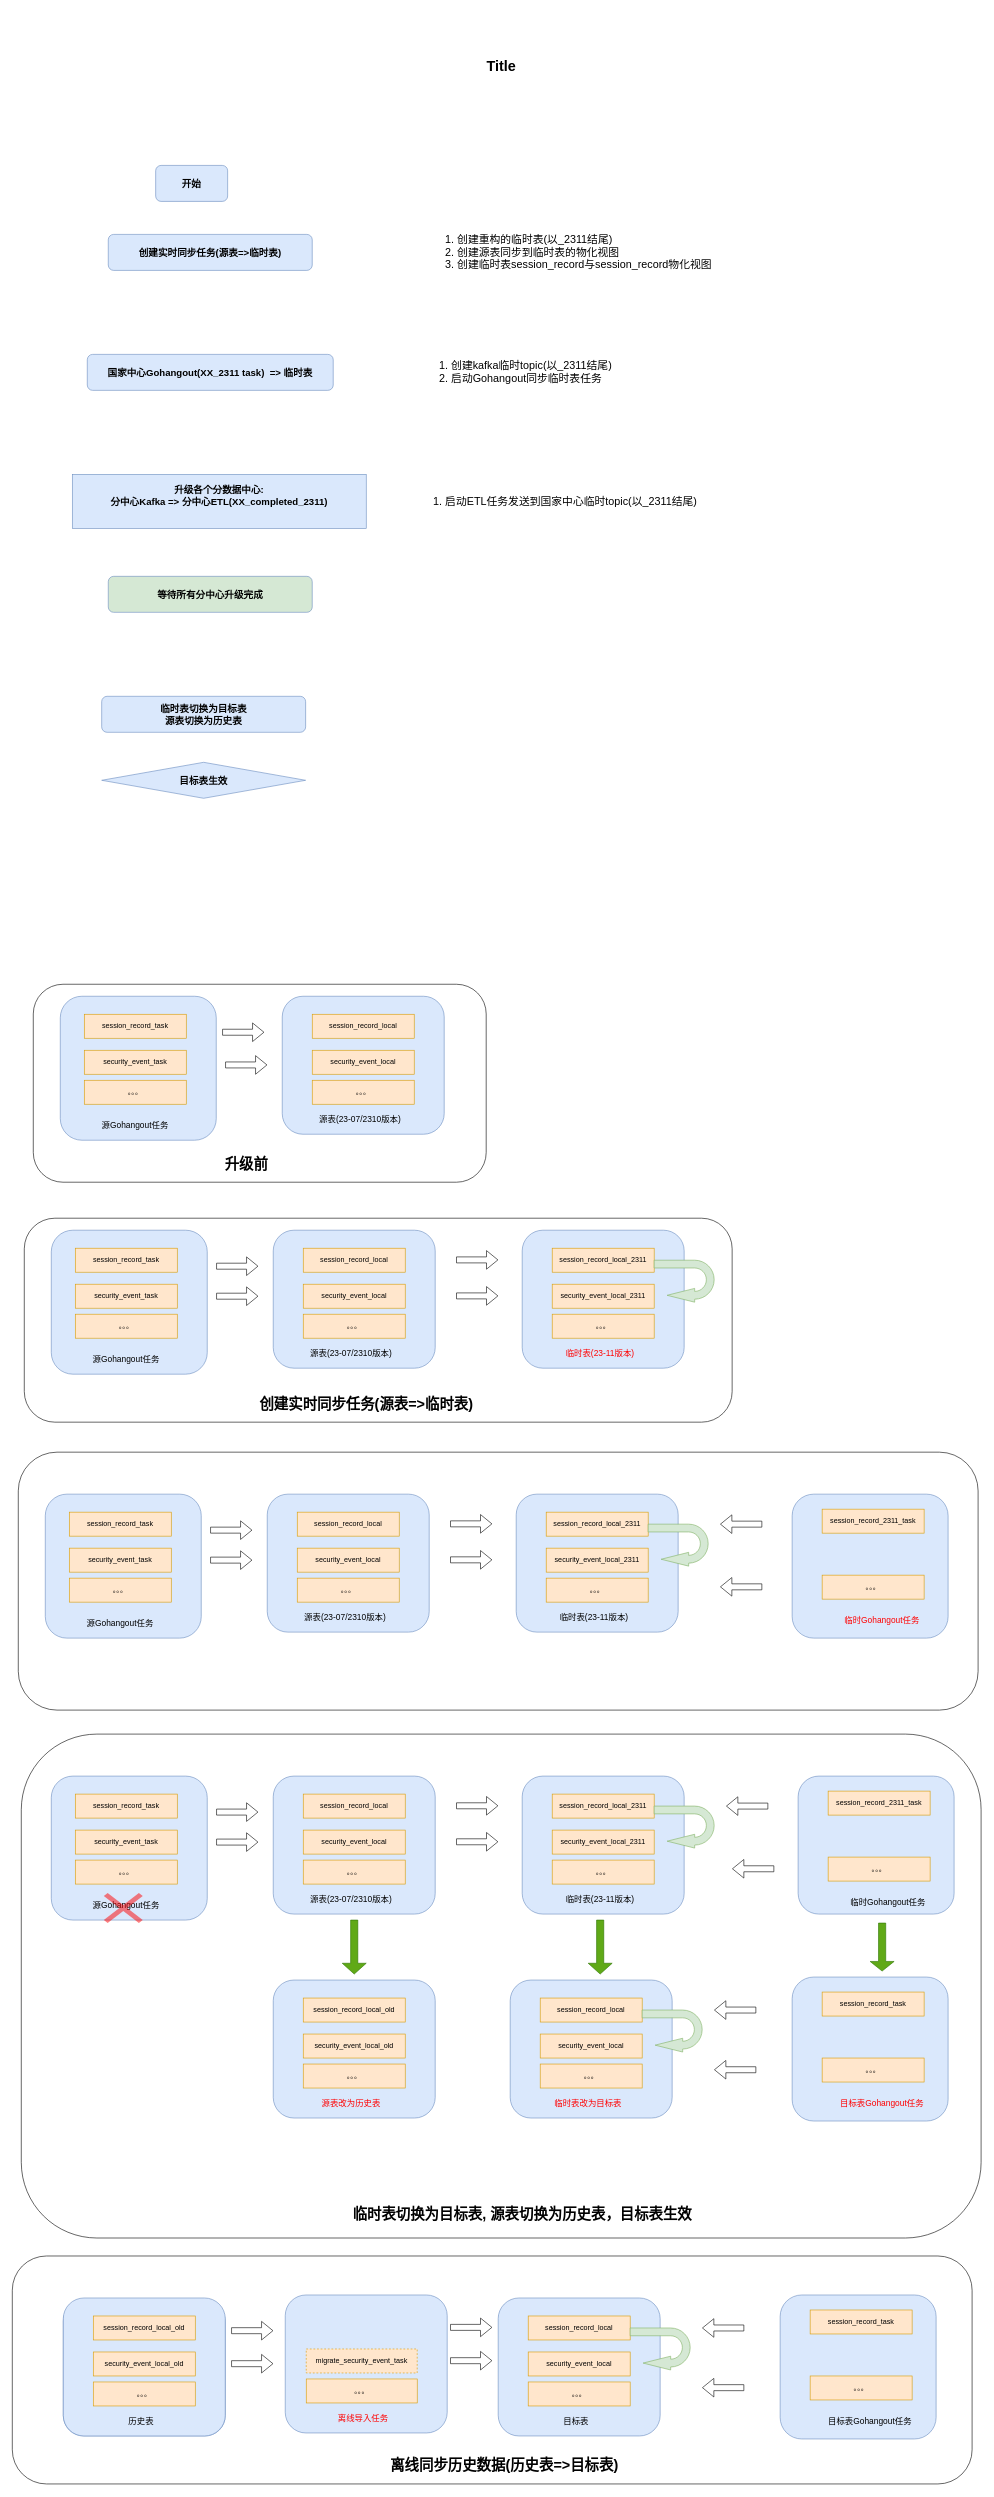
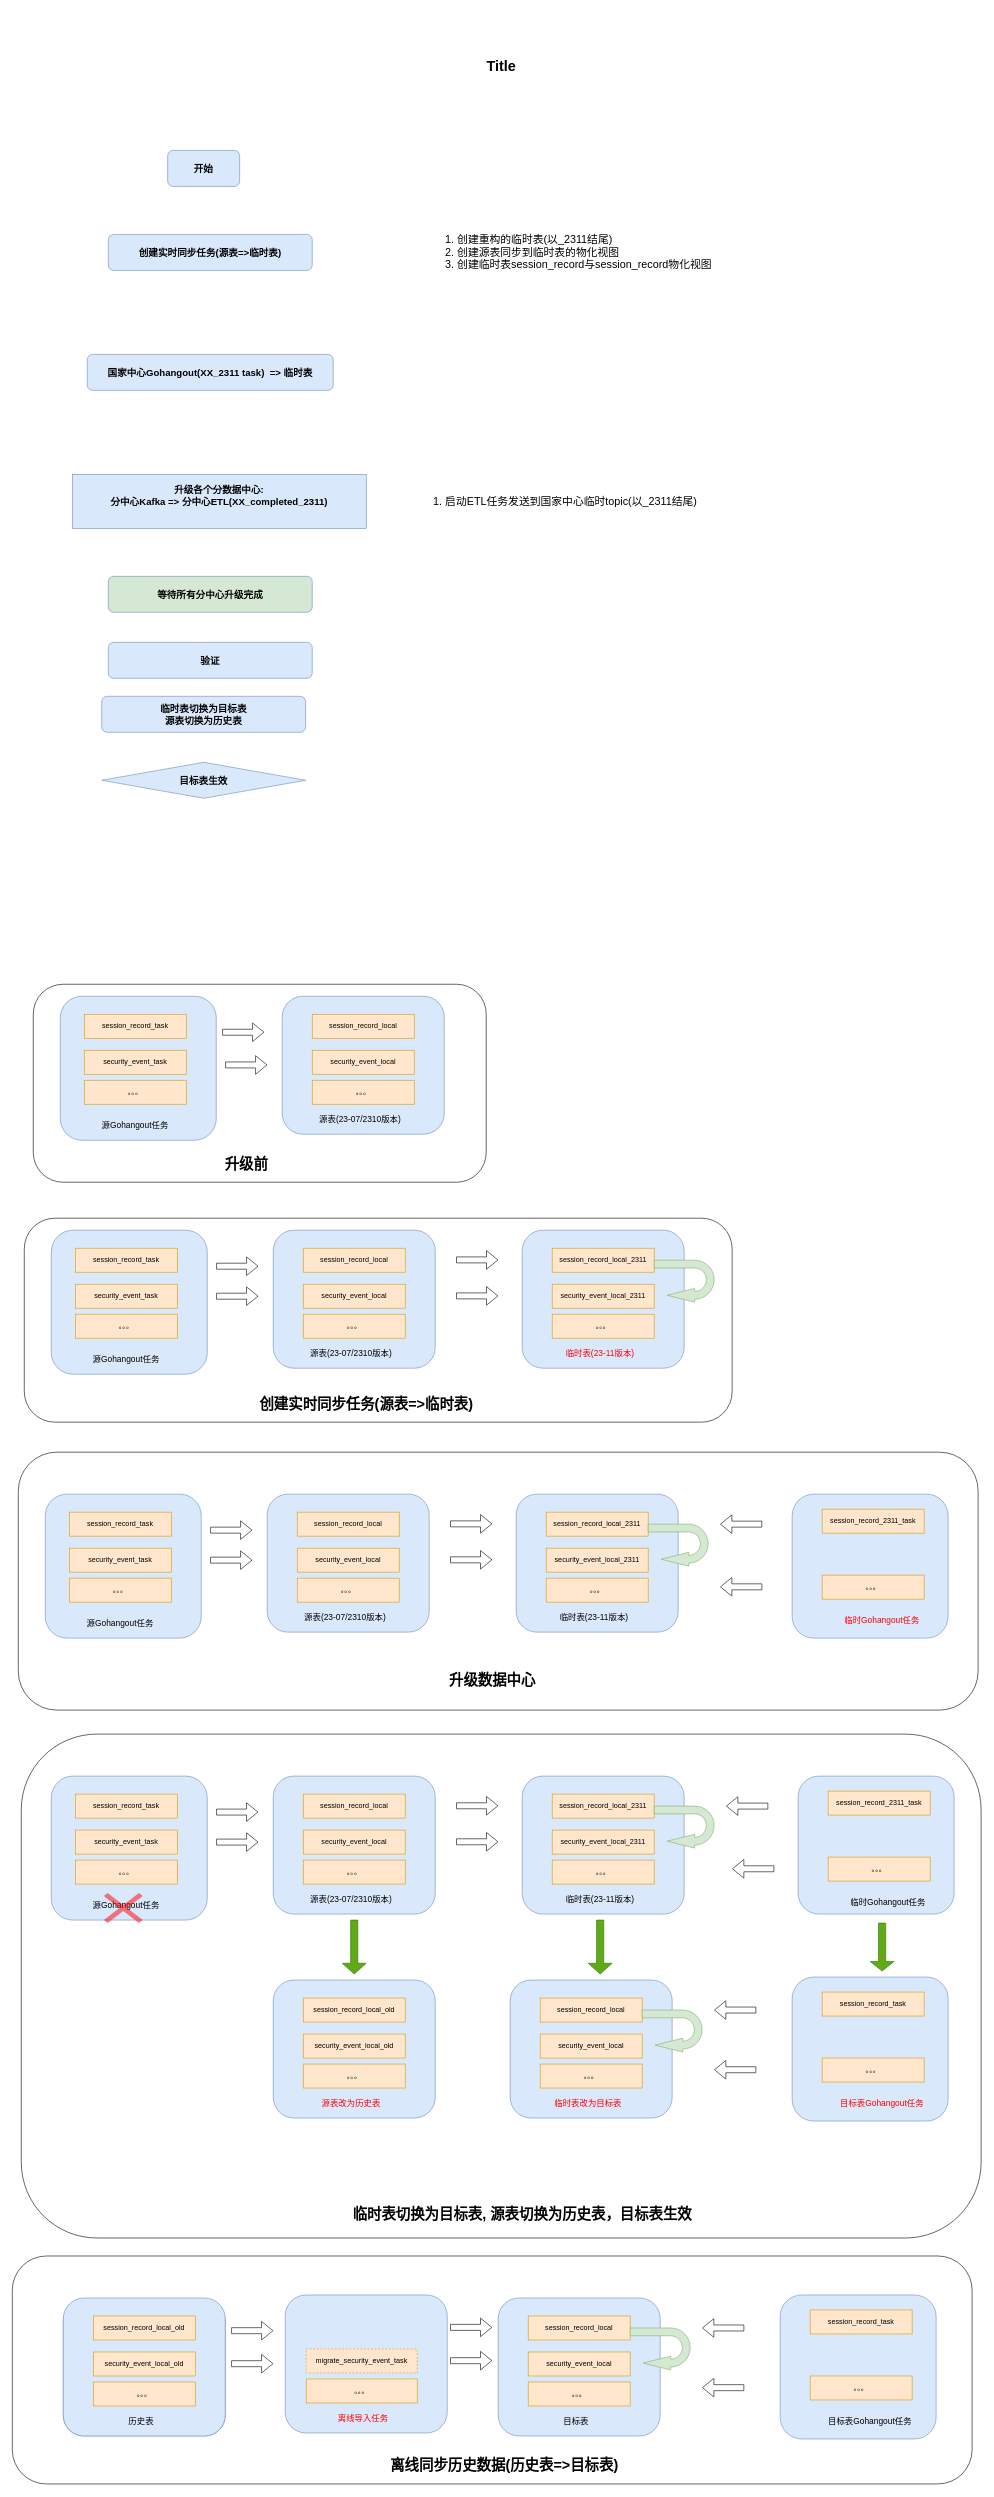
- <mxCell id="4" value="&lt;font style=&quot;font-size: 16px;&quot;&gt;&lt;b&gt;开始&lt;/b&gt;&lt;/font&gt;" style="rounded=1;whiteSpace=wrap;html=1;fillColor=#dae8fc;strokeColor=#6c8ebf;" vertex="1" parent="1"><mxGeometry x="259" y="275" width="120" height="60" as="geometry" /></mxCell>
+ <mxCell id="4" value="&lt;font style=&quot;font-size: 16px;&quot;&gt;&lt;b&gt;开始&lt;/b&gt;&lt;/font&gt;" style="rounded=1;whiteSpace=wrap;html=1;fillColor=#dae8fc;strokeColor=#6c8ebf;" vertex="1" parent="1"><mxGeometry x="279" y="250" width="120" height="60" as="geometry" /></mxCell>
- <mxCell id="8" value="&lt;ol style=&quot;font-size: 18px;&quot;&gt;&lt;li style=&quot;&quot;&gt;创建kafka临时topic(以_2311结尾)&lt;/li&gt;&lt;li&gt;启动Gohangout同步临时表任务&lt;/li&gt;&lt;/ol&gt;" style="text;strokeColor=none;fillColor=none;html=1;whiteSpace=wrap;verticalAlign=middle;overflow=hidden;" vertex="1" parent="1"><mxGeometry x="710" y="565" width="420" height="110" as="geometry" /></mxCell>
+ <mxCell id="13" value="&lt;span style=&quot;font-size: 16px;&quot;&gt;&lt;b&gt;验证&lt;/b&gt;&lt;/span&gt;" style="rounded=1;whiteSpace=wrap;html=1;fillColor=#dae8fc;strokeColor=#6c8ebf;" vertex="1" parent="1"><mxGeometry x="180" y="1070" width="340" height="60" as="geometry" /></mxCell>
+ <mxCell id="62" value="升级数据中心" style="text;strokeColor=none;fillColor=none;html=1;fontSize=24;fontStyle=1;verticalAlign=middle;align=center;" vertex="1" parent="1"><mxGeometry x="630" y="2780" width="380" height="40" as="geometry" /></mxCell>
